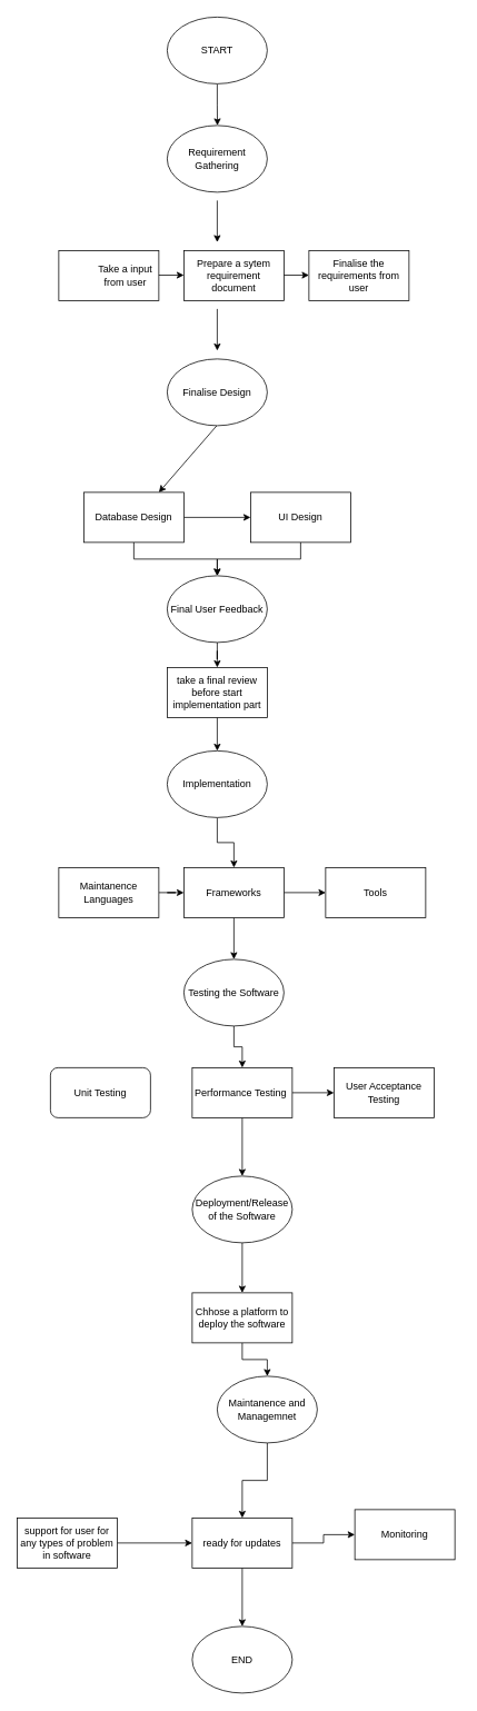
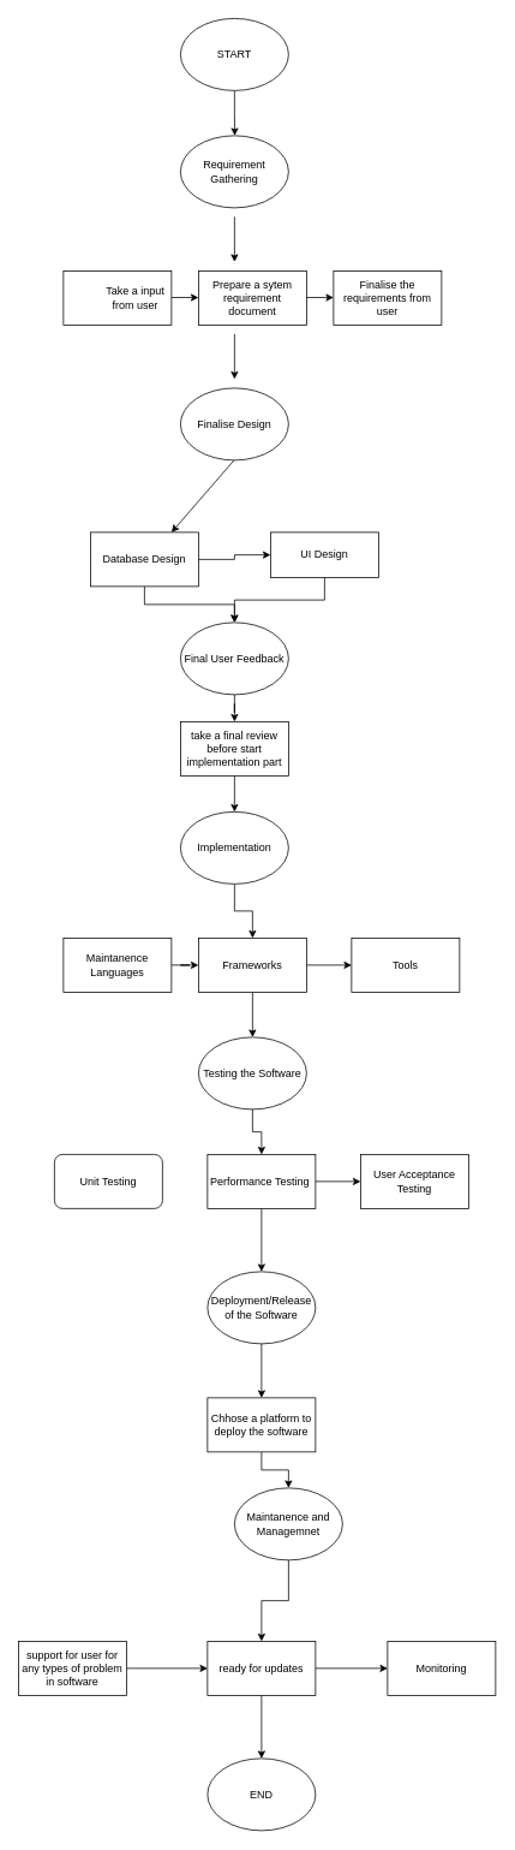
- <mxCell id="13" value="UI Design" style="rounded=0;whiteSpace=wrap;html=1;" vertex="1" parent="1"><mxGeometry x="300" y="590" width="120" height="60" as="geometry" /></mxCell>
+ <mxCell id="13" value="UI Design" style="rounded=0;whiteSpace=wrap;html=1;" vertex="1" parent="1"><mxGeometry x="300" y="590" width="120" height="50" as="geometry" /></mxCell>
- <mxCell id="47" value="Monitoring" style="rounded=0;whiteSpace=wrap;html=1;" vertex="1" parent="1"><mxGeometry x="425" y="1810" width="120" height="60" as="geometry" /></mxCell>
+ <mxCell id="47" value="Monitoring" style="rounded=0;whiteSpace=wrap;html=1;" vertex="1" parent="1"><mxGeometry x="430" y="1820" width="120" height="60" as="geometry" /></mxCell>
